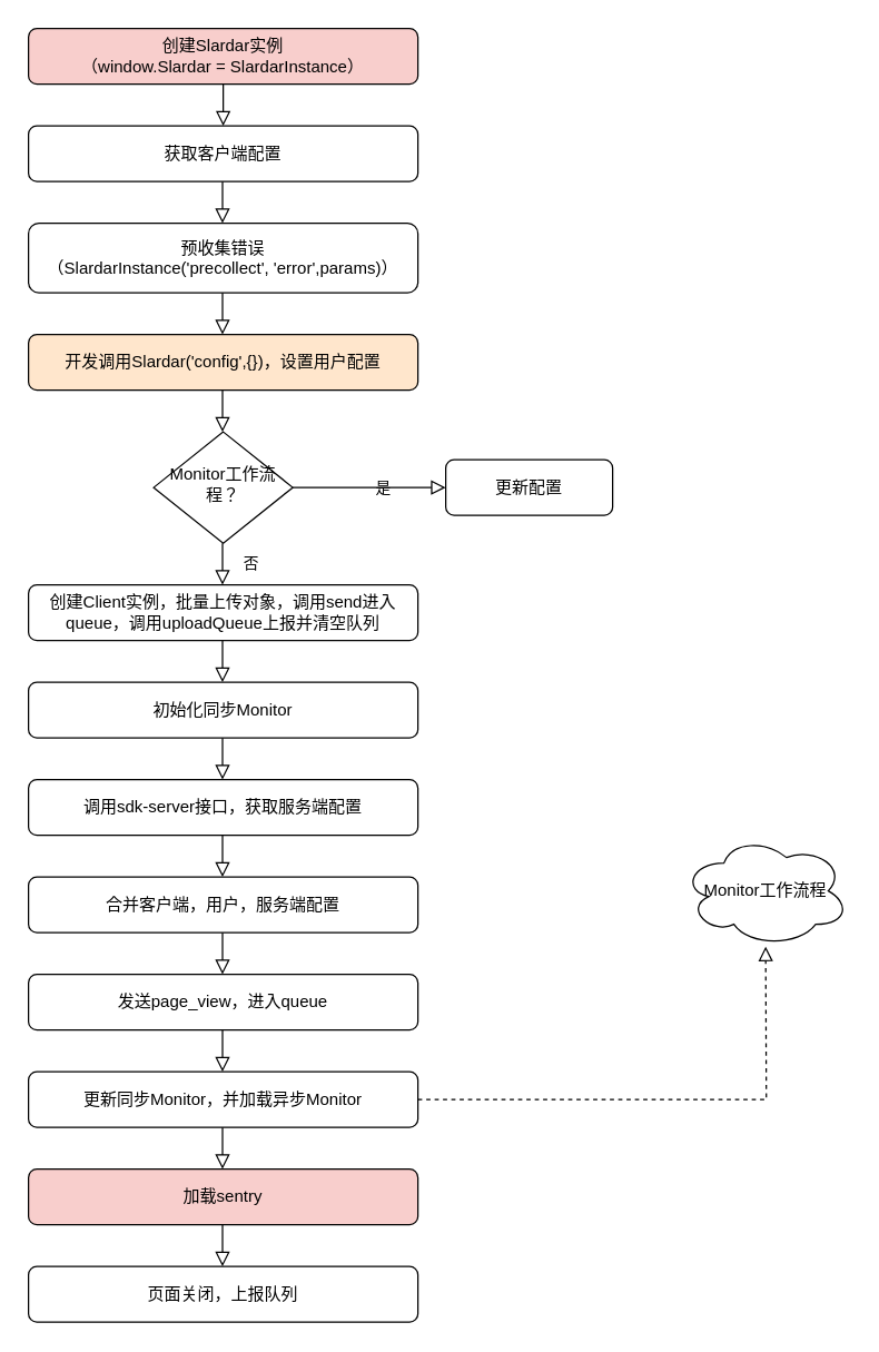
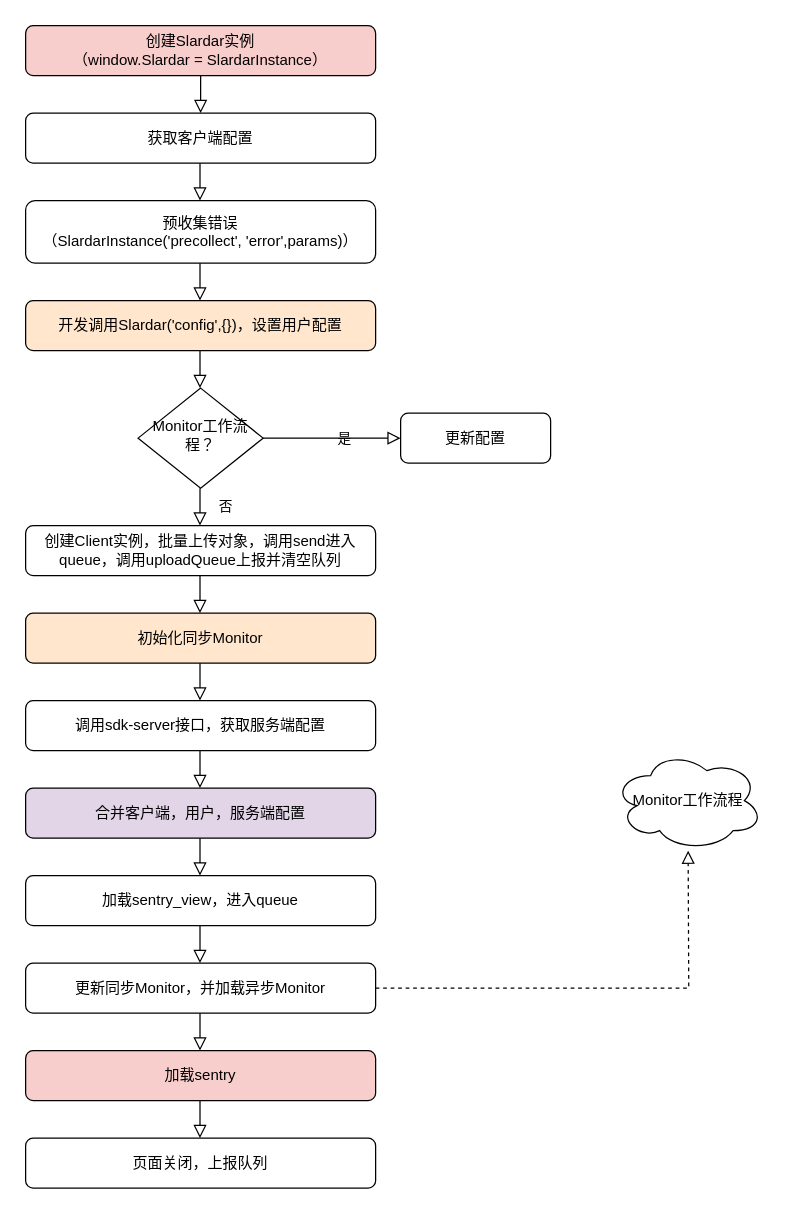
- <mxCell id="16" value="初始化同步Monitor" style="rounded=1;whiteSpace=wrap;html=1;fontSize=12;glass=0;strokeWidth=1;shadow=0;" vertex="1" parent="1"><mxGeometry x="20" y="490" width="280" height="40" as="geometry" /></mxCell>
+ <mxCell id="16" value="初始化同步Monitor" style="rounded=1;whiteSpace=wrap;html=1;fontSize=12;glass=0;strokeWidth=1;shadow=0;fillColor=#ffe6cc;" vertex="1" parent="1"><mxGeometry x="20" y="490" width="280" height="40" as="geometry" /></mxCell>
- <mxCell id="20" value="合并客户端，用户，服务端配置" style="rounded=1;whiteSpace=wrap;html=1;fontSize=12;glass=0;strokeWidth=1;shadow=0;" vertex="1" parent="1"><mxGeometry x="20" y="630" width="280" height="40" as="geometry" /></mxCell>
+ <mxCell id="20" value="合并客户端，用户，服务端配置" style="rounded=1;whiteSpace=wrap;html=1;fontSize=12;glass=0;strokeWidth=1;shadow=0;fillColor=#e1d5e7;" vertex="1" parent="1"><mxGeometry x="20" y="630" width="280" height="40" as="geometry" /></mxCell>
- <mxCell id="22" value="发送page_view，进入queue" style="rounded=1;whiteSpace=wrap;html=1;fontSize=12;glass=0;strokeWidth=1;shadow=0;" vertex="1" parent="1"><mxGeometry x="20" y="700" width="280" height="40" as="geometry" /></mxCell>
+ <mxCell id="22" value="加载sentry_view，进入queue" style="rounded=1;whiteSpace=wrap;html=1;fontSize=12;glass=0;strokeWidth=1;shadow=0;" vertex="1" parent="1"><mxGeometry x="20" y="700" width="280" height="40" as="geometry" /></mxCell>
